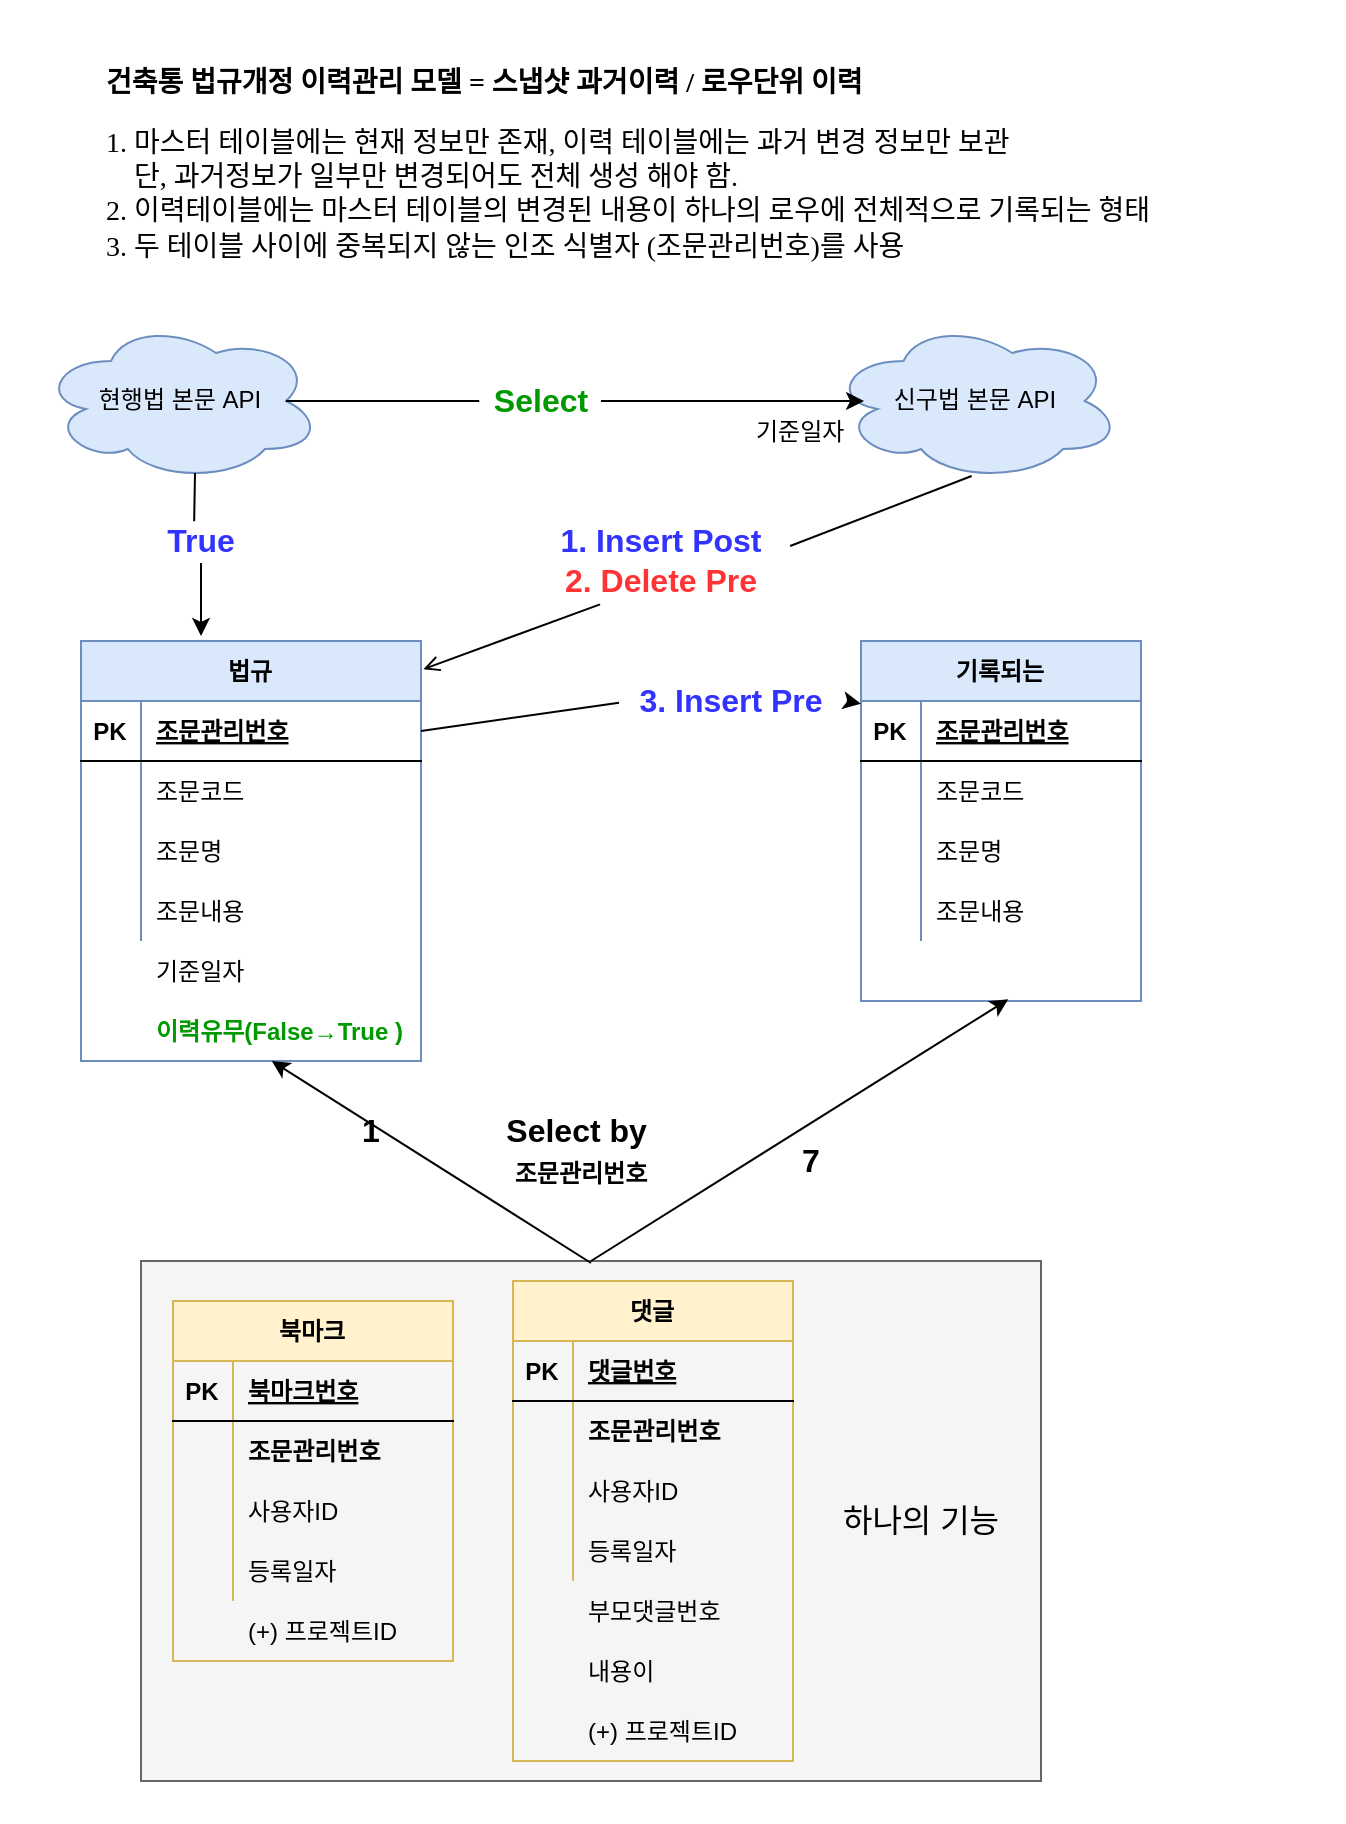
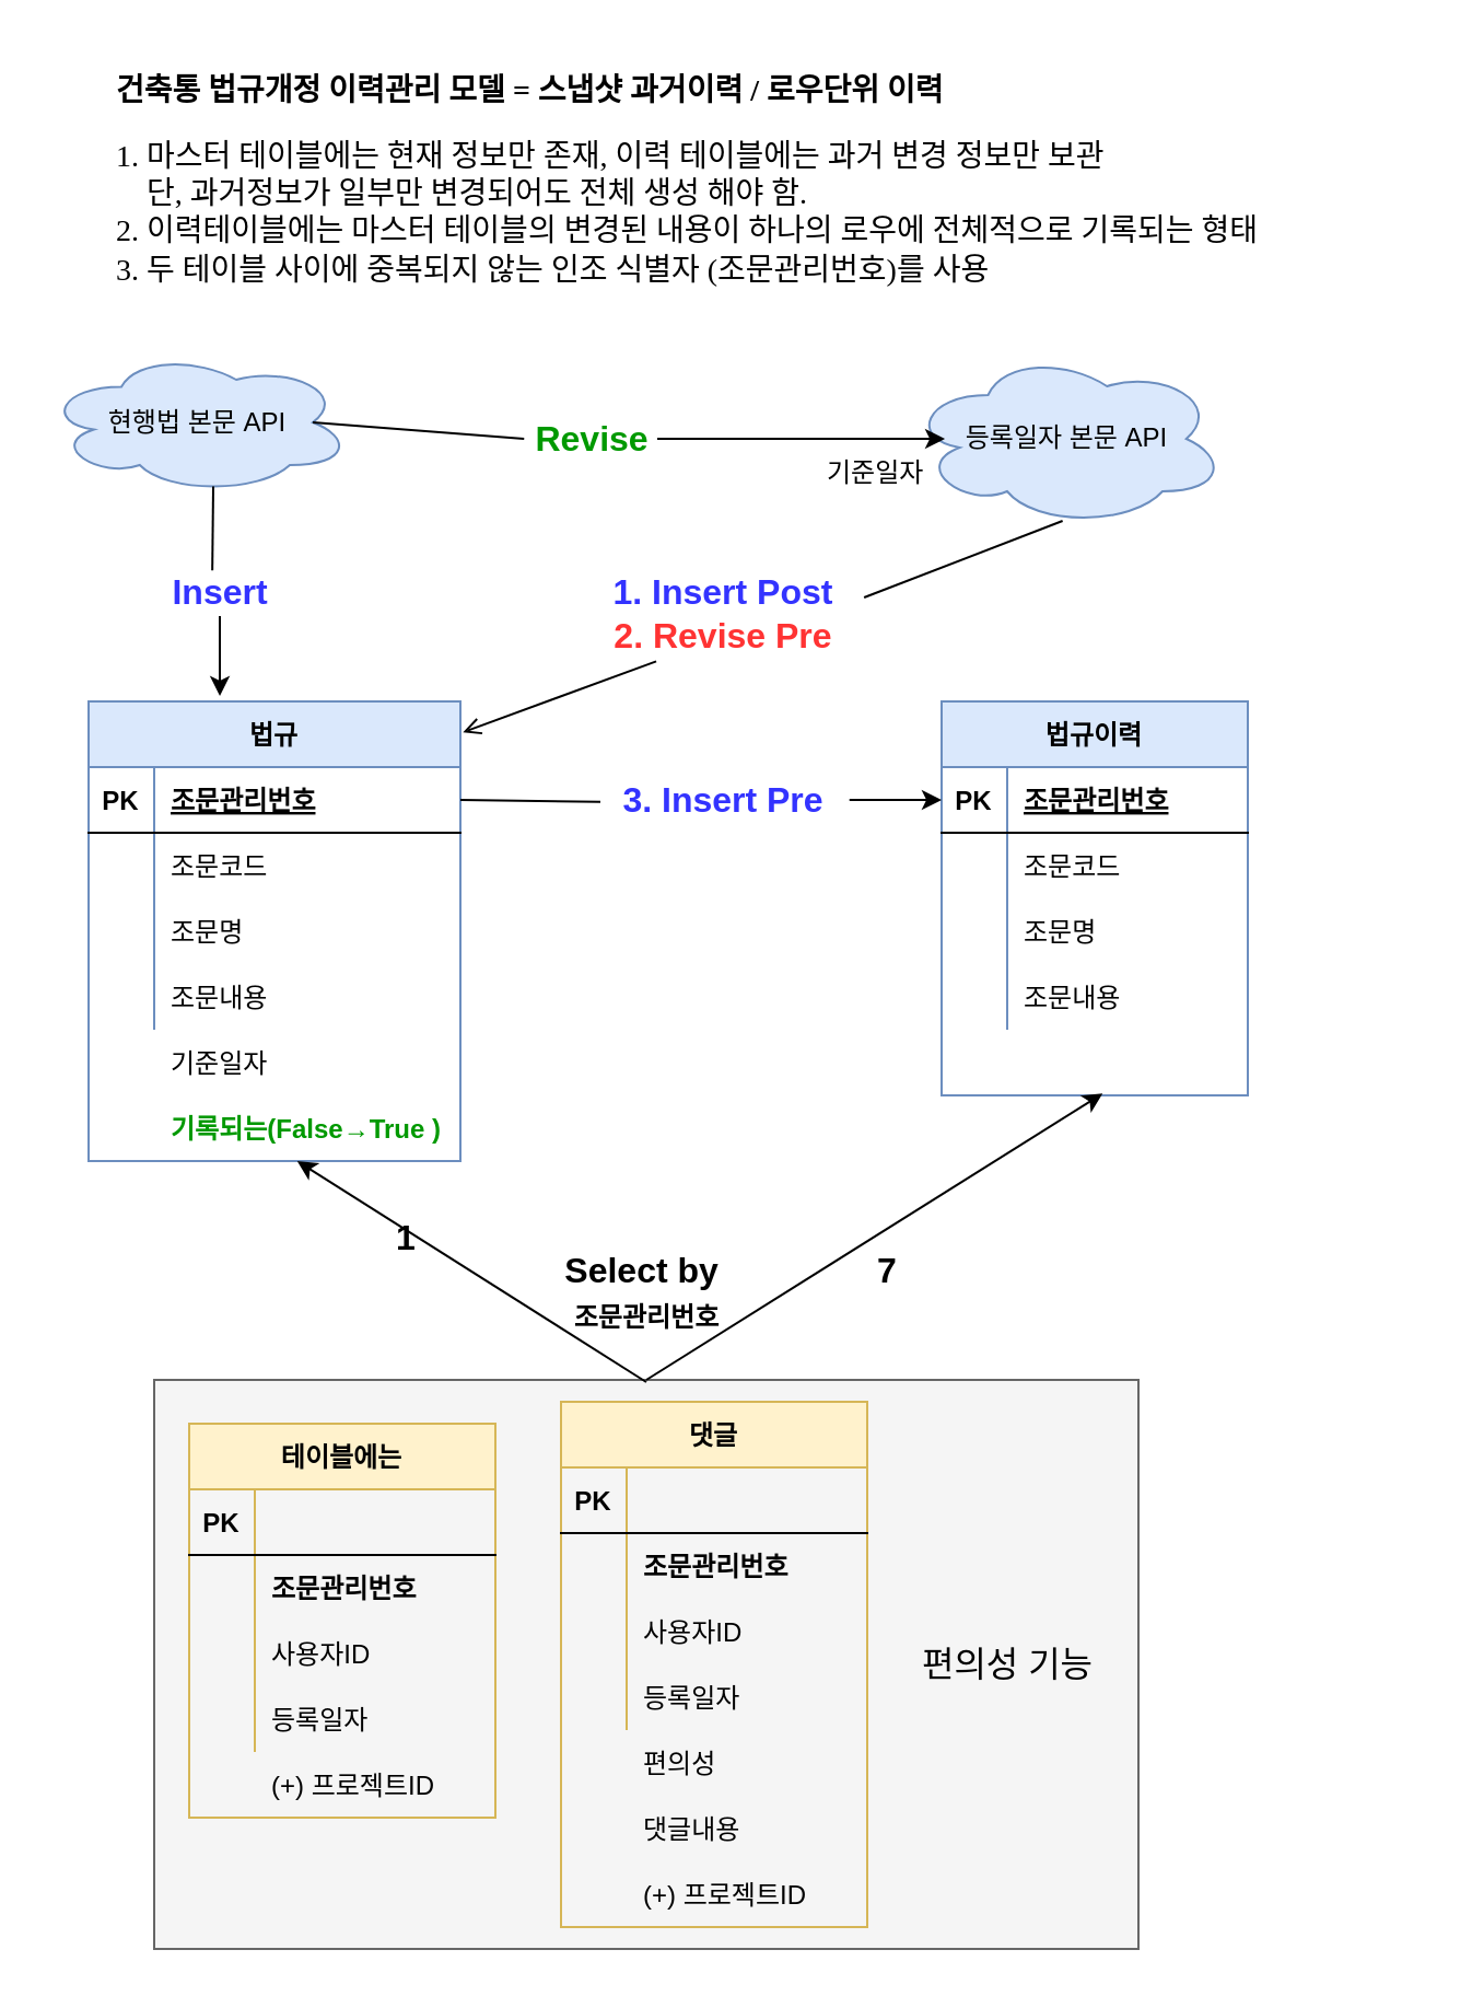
- <mxCell id="32" value="현행법 본문 API" style="ellipse;shape=cloud;whiteSpace=wrap;html=1;fillColor=#dae8fc;strokeColor=#6c8ebf;" vertex="1" parent="1"><mxGeometry x="20" y="160" width="140" height="80" as="geometry" /></mxCell>
+ <mxCell id="32" value="현행법 본문 API" style="ellipse;shape=cloud;whiteSpace=wrap;html=1;fillColor=#dae8fc;strokeColor=#6c8ebf;" vertex="1" parent="1"><mxGeometry x="20" y="160" width="140" height="65" as="geometry" /></mxCell>
- <mxCell id="45" value="&lt;font color=&quot;#009900&quot;&gt;&lt;span style=&quot;font-size: 16px&quot;&gt;&lt;b&gt;&amp;nbsp;Select&amp;nbsp;&lt;/b&gt;&lt;/span&gt;&lt;/font&gt;" style="text;html=1;align=center;verticalAlign=middle;resizable=0;points=[];autosize=1;strokeColor=none;" vertex="1" parent="1"><mxGeometry x="230" y="190" width="80" height="20" as="geometry" /></mxCell>
+ <mxCell id="45" value="&lt;font color=&quot;#009900&quot;&gt;&lt;span style=&quot;font-size: 16px&quot;&gt;&lt;b&gt;&amp;nbsp;Revise&amp;nbsp;&lt;/b&gt;&lt;/span&gt;&lt;/font&gt;" style="text;html=1;align=center;verticalAlign=middle;resizable=0;points=[];autosize=1;strokeColor=none;" vertex="1" parent="1"><mxGeometry x="230" y="190" width="80" height="20" as="geometry" /></mxCell>
- <mxCell id="33" value="신구법 본문 API" style="ellipse;shape=cloud;whiteSpace=wrap;html=1;fillColor=#dae8fc;strokeColor=#6c8ebf;" vertex="1" parent="1"><mxGeometry x="415" y="160" width="145" height="80" as="geometry" /></mxCell>
+ <mxCell id="33" value="등록일자 본문 API" style="ellipse;shape=cloud;whiteSpace=wrap;html=1;fillColor=#dae8fc;strokeColor=#6c8ebf;" vertex="1" parent="1"><mxGeometry x="415" y="160" width="145" height="80" as="geometry" /></mxCell>
- <mxCell id="47" value="&lt;font style=&quot;font-size: 16px&quot; color=&quot;#3333ff&quot;&gt;&lt;b&gt;True&lt;/b&gt;&lt;/font&gt;" style="text;html=1;align=center;verticalAlign=middle;resizable=0;points=[];autosize=1;strokeColor=none;" vertex="1" parent="1"><mxGeometry x="70" y="260" width="60" height="20" as="geometry" /></mxCell>
+ <mxCell id="47" value="&lt;font style=&quot;font-size: 16px&quot; color=&quot;#3333ff&quot;&gt;&lt;b&gt;Insert&lt;/b&gt;&lt;/font&gt;" style="text;html=1;align=center;verticalAlign=middle;resizable=0;points=[];autosize=1;strokeColor=none;" vertex="1" parent="1"><mxGeometry x="70" y="260" width="60" height="20" as="geometry" /></mxCell>
- <mxCell id="43" value="&lt;b style=&quot;color: rgb(51 , 51 , 255) ; font-size: 16px&quot;&gt;1. Insert Post&lt;/b&gt;&lt;span style=&quot;font-size: 16px&quot;&gt;&lt;b&gt;&lt;font color=&quot;#ff3333&quot;&gt;&lt;br&gt;&amp;nbsp;2. Delete Pre&lt;/font&gt;&lt;/b&gt;&lt;/span&gt;&lt;span style=&quot;font-size: 16px&quot;&gt;&lt;b&gt;&lt;font color=&quot;#ff3333&quot;&gt;&amp;nbsp;&lt;/font&gt;&lt;/b&gt;&lt;/span&gt;" style="text;html=1;align=center;verticalAlign=middle;resizable=0;points=[];autosize=1;strokeColor=none;" vertex="1" parent="1"><mxGeometry x="270" y="260" width="120" height="40" as="geometry" /></mxCell>
+ <mxCell id="43" value="&lt;b style=&quot;color: rgb(51 , 51 , 255) ; font-size: 16px&quot;&gt;1. Insert Post&lt;/b&gt;&lt;span style=&quot;font-size: 16px&quot;&gt;&lt;b&gt;&lt;font color=&quot;#ff3333&quot;&gt;&lt;br&gt;&amp;nbsp;2. Revise Pre&lt;/font&gt;&lt;/b&gt;&lt;/span&gt;&lt;span style=&quot;font-size: 16px&quot;&gt;&lt;b&gt;&lt;font color=&quot;#ff3333&quot;&gt;&amp;nbsp;&lt;/font&gt;&lt;/b&gt;&lt;/span&gt;" style="text;html=1;align=center;verticalAlign=middle;resizable=0;points=[];autosize=1;strokeColor=none;" vertex="1" parent="1"><mxGeometry x="270" y="260" width="120" height="40" as="geometry" /></mxCell>
- <mxCell id="19" value="기록되는" style="shape=table;startSize=30;container=1;collapsible=1;childLayout=tableLayout;fixedRows=1;rowLines=0;fontStyle=1;align=center;resizeLast=1;fillColor=#dae8fc;strokeColor=#6c8ebf;" vertex="1" parent="1"><mxGeometry x="430" y="320" width="140" height="180" as="geometry" /></mxCell>
+ <mxCell id="19" value="법규이력" style="shape=table;startSize=30;container=1;collapsible=1;childLayout=tableLayout;fixedRows=1;rowLines=0;fontStyle=1;align=center;resizeLast=1;fillColor=#dae8fc;strokeColor=#6c8ebf;" vertex="1" parent="1"><mxGeometry x="430" y="320" width="140" height="180" as="geometry" /></mxCell>
- <mxCell id="41" value="&lt;font style=&quot;font-size: 16px&quot; color=&quot;#3333ff&quot;&gt;&lt;b&gt;3. Insert Pre&lt;/b&gt;&lt;/font&gt;" style="text;html=1;align=center;verticalAlign=middle;resizable=0;points=[];autosize=1;strokeColor=none;" vertex="1" parent="1"><mxGeometry x="310" y="340" width="110" height="20" as="geometry" /></mxCell>
+ <mxCell id="41" value="&lt;font style=&quot;font-size: 16px&quot; color=&quot;#3333ff&quot;&gt;&lt;b&gt;3. Insert Pre&lt;/b&gt;&lt;/font&gt;" style="text;html=1;align=center;verticalAlign=middle;resizable=0;points=[];autosize=1;strokeColor=none;" vertex="1" parent="1"><mxGeometry x="275" y="355" width="110" height="20" as="geometry" /></mxCell>
- <mxCell id="81" value="이력유무(False→True )" style="shape=partialRectangle;connectable=0;fillColor=none;top=0;left=0;bottom=0;right=0;align=left;spacingLeft=6;overflow=hidden;fontStyle=1;fontColor=#009900;" vertex="1" parent="79"><mxGeometry width="140.0" height="30" as="geometry" /></mxCell>
+ <mxCell id="81" value="기록되는(False→True )" style="shape=partialRectangle;connectable=0;fillColor=none;top=0;left=0;bottom=0;right=0;align=left;spacingLeft=6;overflow=hidden;fontStyle=1;fontColor=#009900;" vertex="1" parent="79"><mxGeometry width="140.0" height="30" as="geometry" /></mxCell>
- <mxCell id="83" value="&lt;font style=&quot;font-size: 16px&quot; color=&quot;#000000&quot;&gt;&lt;b&gt;Select by&amp;nbsp;&lt;br&gt;&lt;/b&gt;&lt;/font&gt;&lt;span style=&quot;color: rgb(0 , 0 , 0) ; font-weight: 700 ; text-align: left&quot;&gt;&lt;font style=&quot;font-size: 12px&quot;&gt;조문관리번호&lt;/font&gt;&lt;/span&gt;&lt;font style=&quot;font-size: 16px&quot; color=&quot;#000000&quot;&gt;&lt;b&gt;&lt;br&gt;&lt;/b&gt;&lt;/font&gt;" style="text;html=1;align=center;verticalAlign=middle;resizable=0;points=[];autosize=1;strokeColor=none;fontColor=#009900;" vertex="1" parent="1"><mxGeometry x="245" y="555" width="90" height="40" as="geometry" /></mxCell>
+ <mxCell id="83" value="&lt;font style=&quot;font-size: 16px&quot; color=&quot;#000000&quot;&gt;&lt;b&gt;Select by&amp;nbsp;&lt;br&gt;&lt;/b&gt;&lt;/font&gt;&lt;span style=&quot;color: rgb(0 , 0 , 0) ; font-weight: 700 ; text-align: left&quot;&gt;&lt;font style=&quot;font-size: 12px&quot;&gt;조문관리번호&lt;/font&gt;&lt;/span&gt;&lt;font style=&quot;font-size: 16px&quot; color=&quot;#000000&quot;&gt;&lt;b&gt;&lt;br&gt;&lt;/b&gt;&lt;/font&gt;" style="text;html=1;align=center;verticalAlign=middle;resizable=0;points=[];autosize=1;strokeColor=none;fontColor=#009900;" vertex="1" parent="1"><mxGeometry x="250" y="570" width="90" height="40" as="geometry" /></mxCell>
- <mxCell id="49" value="북마크" style="shape=table;startSize=30;container=1;collapsible=1;childLayout=tableLayout;fixedRows=1;rowLines=0;fontStyle=1;align=center;resizeLast=1;fillColor=#fff2cc;strokeColor=#d6b656;" vertex="1" parent="1"><mxGeometry x="86" y="650" width="140" height="180" as="geometry" /></mxCell>
+ <mxCell id="49" value="테이블에는" style="shape=table;startSize=30;container=1;collapsible=1;childLayout=tableLayout;fixedRows=1;rowLines=0;fontStyle=1;align=center;resizeLast=1;fillColor=#fff2cc;strokeColor=#d6b656;" vertex="1" parent="1"><mxGeometry x="86" y="650" width="140" height="180" as="geometry" /></mxCell>
- <mxCell id="66" value="댓글번호" style="shape=partialRectangle;connectable=0;fillColor=none;top=0;left=0;bottom=0;right=0;align=left;spacingLeft=6;fontStyle=5;overflow=hidden;" vertex="1" parent="64"><mxGeometry x="30" width="110" height="30" as="geometry" /></mxCell>
- <mxCell id="52" value="북마크번호" style="shape=partialRectangle;connectable=0;fillColor=none;top=0;left=0;bottom=0;right=0;align=left;spacingLeft=6;fontStyle=5;overflow=hidden;" vertex="1" parent="50"><mxGeometry x="30" width="110" height="30" as="geometry" /></mxCell>
- <mxCell id="82" value="&lt;font color=&quot;#000000&quot; style=&quot;font-size: 16px&quot;&gt;하나의 기능&lt;/font&gt;" style="text;html=1;align=center;verticalAlign=middle;resizable=0;points=[];autosize=1;strokeColor=none;fontColor=#009900;" vertex="1" parent="1"><mxGeometry x="410" y="750" width="100" height="20" as="geometry" /></mxCell>
+ <mxCell id="82" value="&lt;font color=&quot;#000000&quot; style=&quot;font-size: 16px&quot;&gt;편의성 기능&lt;/font&gt;" style="text;html=1;align=center;verticalAlign=middle;resizable=0;points=[];autosize=1;strokeColor=none;fontColor=#009900;" vertex="1" parent="1"><mxGeometry x="410" y="750" width="100" height="20" as="geometry" /></mxCell>
- <mxCell id="76" value="부모댓글번호" style="shape=partialRectangle;connectable=0;fillColor=none;top=0;left=0;bottom=0;right=0;align=left;spacingLeft=6;overflow=hidden;" vertex="1" parent="1"><mxGeometry x="286" y="790" width="110" height="30" as="geometry" /></mxCell>
+ <mxCell id="76" value="편의성" style="shape=partialRectangle;connectable=0;fillColor=none;top=0;left=0;bottom=0;right=0;align=left;spacingLeft=6;overflow=hidden;" vertex="1" parent="1"><mxGeometry x="286" y="790" width="110" height="30" as="geometry" /></mxCell>
- <mxCell id="77" value="내용이" style="shape=partialRectangle;connectable=0;fillColor=none;top=0;left=0;bottom=0;right=0;align=left;spacingLeft=6;overflow=hidden;" vertex="1" parent="1"><mxGeometry x="286" y="820" width="110" height="30" as="geometry" /></mxCell>
+ <mxCell id="77" value="댓글내용" style="shape=partialRectangle;connectable=0;fillColor=none;top=0;left=0;bottom=0;right=0;align=left;spacingLeft=6;overflow=hidden;" vertex="1" parent="1"><mxGeometry x="286" y="820" width="110" height="30" as="geometry" /></mxCell>
